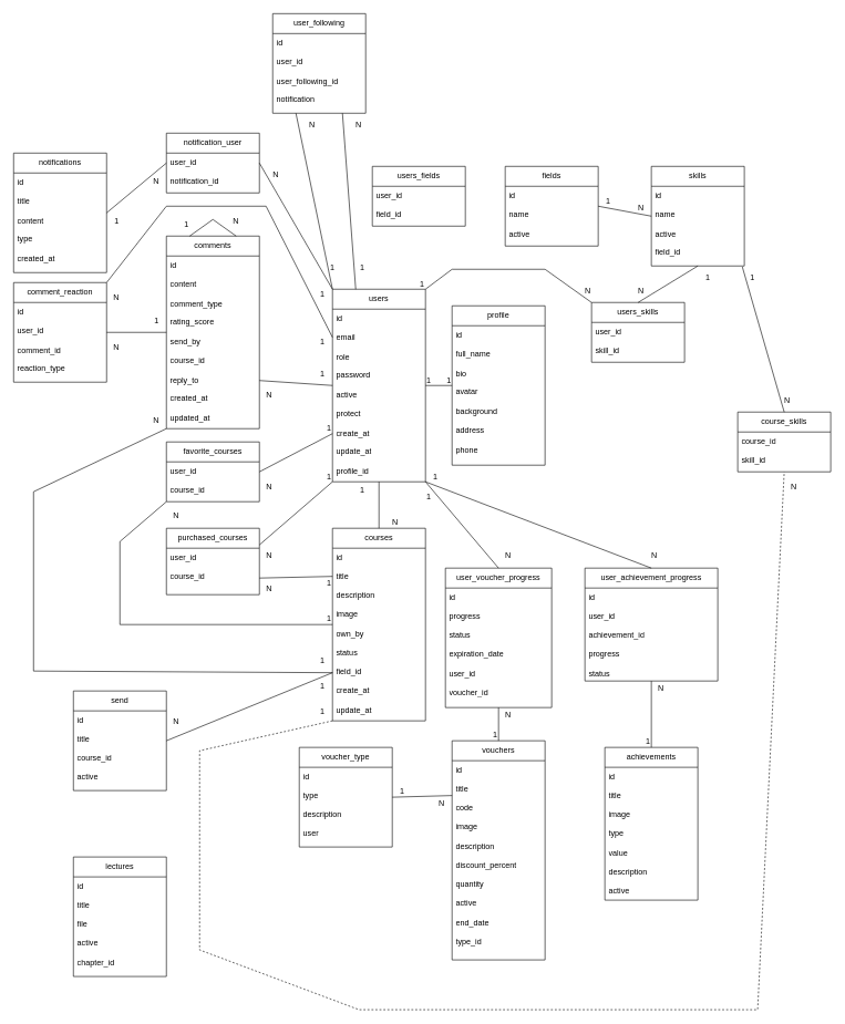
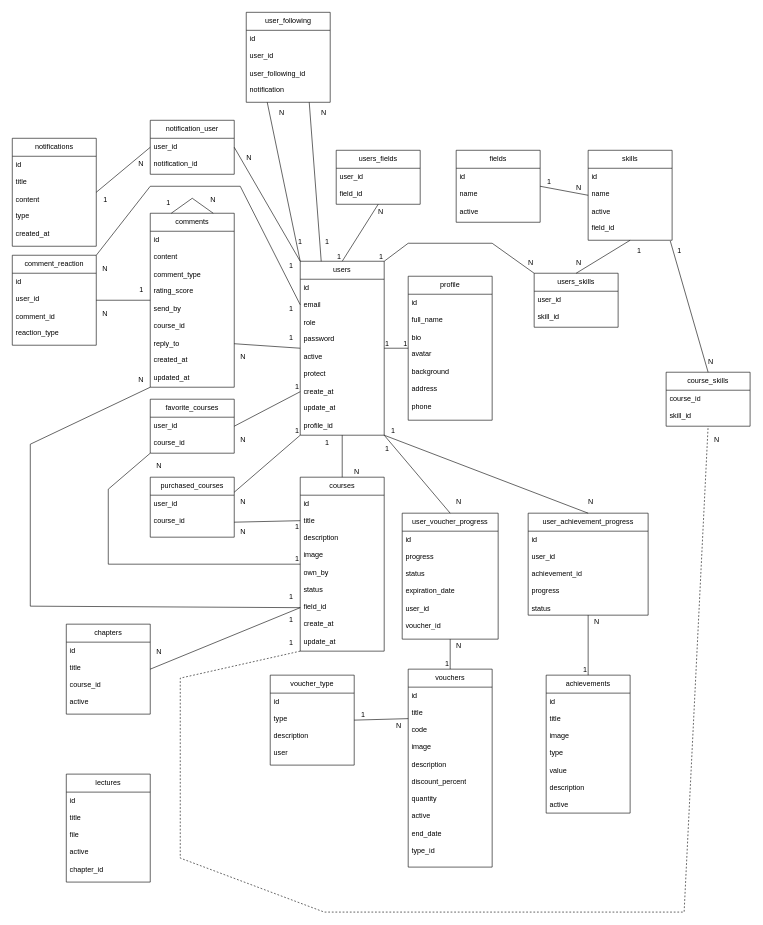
+ <mxCell id="11" value="" style="endArrow=none;html=1;rounded=0;exitX=0.5;exitY=0;exitDx=0;exitDy=0;entryX=0.5;entryY=1;entryDx=0;entryDy=0;" parent="1" source="2" target="9" edge="1"><mxGeometry relative="1" as="geometry"><mxPoint x="650" y="755" as="sourcePoint" /><mxPoint x="900" y="375" as="targetPoint" /><Array as="points" /></mxGeometry></mxCell>
+ <mxCell id="12" value="1" style="resizable=0;html=1;whiteSpace=wrap;align=left;verticalAlign=bottom;" parent="11" connectable="0" vertex="1"><mxGeometry x="-1" relative="1" as="geometry"><mxPoint x="-10" as="offset" /></mxGeometry></mxCell>
+ <mxCell id="13" value="N" style="resizable=0;html=1;whiteSpace=wrap;align=right;verticalAlign=bottom;" parent="11" connectable="0" vertex="1"><mxGeometry x="1" relative="1" as="geometry"><mxPoint x="10" y="20" as="offset" /></mxGeometry></mxCell>
- <mxCell id="120" value="send" style="swimlane;fontStyle=0;childLayout=stackLayout;horizontal=1;startSize=30;horizontalStack=0;resizeParent=1;resizeParentMax=0;resizeLast=0;collapsible=1;marginBottom=0;whiteSpace=wrap;html=1;" vertex="1" parent="1"><mxGeometry x="110" y="1040" width="140" height="150" as="geometry"><mxRectangle x="470" y="230" width="70" height="30" as="alternateBounds" /></mxGeometry></mxCell>
+ <mxCell id="120" value="chapters" style="swimlane;fontStyle=0;childLayout=stackLayout;horizontal=1;startSize=30;horizontalStack=0;resizeParent=1;resizeParentMax=0;resizeLast=0;collapsible=1;marginBottom=0;whiteSpace=wrap;html=1;" vertex="1" parent="1"><mxGeometry x="110" y="1040" width="140" height="150" as="geometry"><mxRectangle x="470" y="230" width="70" height="30" as="alternateBounds" /></mxGeometry></mxCell>
